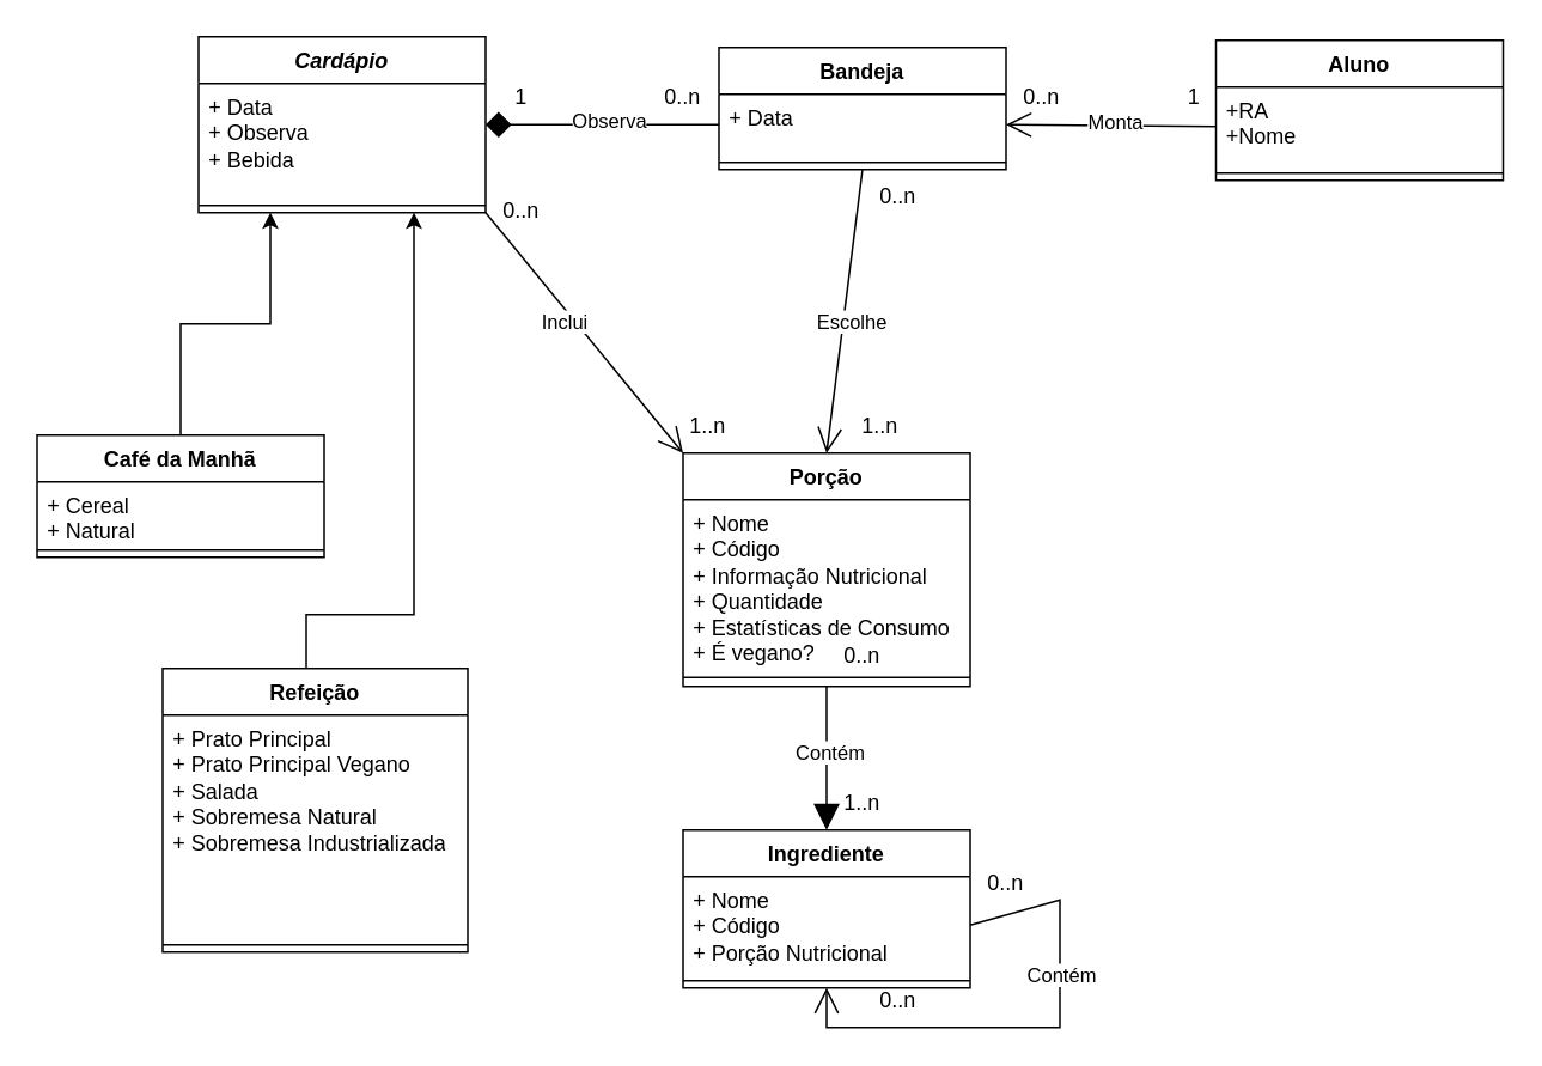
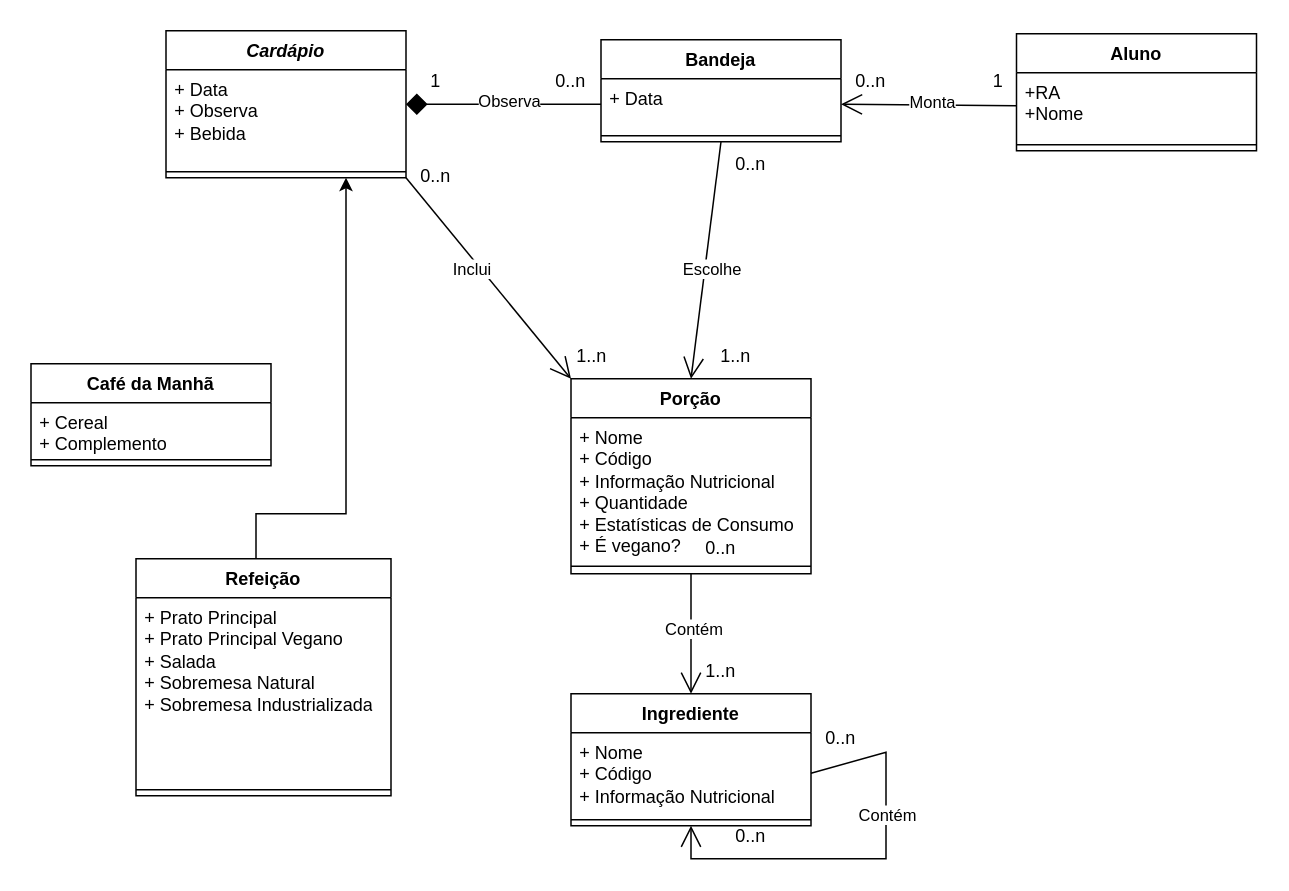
- <mxCell id="10" style="edgeStyle=orthogonalEdgeStyle;rounded=0;orthogonalLoop=1;jettySize=auto;html=1;entryX=0.25;entryY=1;entryDx=0;entryDy=0;" parent="1" source="11" target="24" edge="1"><mxGeometry relative="1" as="geometry"><mxPoint x="150" y="166" as="targetPoint" /></mxGeometry></mxCell>
- <mxCell id="12" value="&lt;div&gt;+ Cereal&lt;/div&gt;&lt;div&gt;+ Natural&lt;br&gt;&lt;/div&gt;" style="text;strokeColor=none;fillColor=none;align=left;verticalAlign=top;spacingLeft=4;spacingRight=4;overflow=hidden;rotatable=0;points=[[0,0.5],[1,0.5]];portConstraint=eastwest;whiteSpace=wrap;html=1;" parent="11" vertex="1"><mxGeometry y="26" width="160" height="34" as="geometry" /></mxCell>
+ <mxCell id="12" value="&lt;div&gt;+ Cereal&lt;/div&gt;&lt;div&gt;+ Complemento&lt;br&gt;&lt;/div&gt;" style="text;strokeColor=none;fillColor=none;align=left;verticalAlign=top;spacingLeft=4;spacingRight=4;overflow=hidden;rotatable=0;points=[[0,0.5],[1,0.5]];portConstraint=eastwest;whiteSpace=wrap;html=1;" parent="11" vertex="1"><mxGeometry y="26" width="160" height="34" as="geometry" /></mxCell>
- <mxCell id="8" value="" style="endArrow=block;endFill=1;endSize=12;html=1;rounded=0;entryX=0.5;entryY=0;entryDx=0;entryDy=0;exitX=0.5;exitY=1;exitDx=0;exitDy=0;" parent="1" source="27" target="29" edge="1"><mxGeometry width="160" relative="1" as="geometry"><mxPoint x="500" y="362" as="sourcePoint" /><mxPoint x="460" y="463" as="targetPoint" /></mxGeometry></mxCell>
+ <mxCell id="8" value="" style="endArrow=open;endFill=1;endSize=12;html=1;rounded=0;entryX=0.5;entryY=0;entryDx=0;entryDy=0;exitX=0.5;exitY=1;exitDx=0;exitDy=0;" parent="1" source="27" target="29" edge="1"><mxGeometry width="160" relative="1" as="geometry"><mxPoint x="500" y="362" as="sourcePoint" /><mxPoint x="460" y="463" as="targetPoint" /></mxGeometry></mxCell>
- <mxCell id="30" value="&lt;div&gt;+ Nome&lt;/div&gt;&lt;div&gt;+ Código&lt;br&gt;&lt;/div&gt;&lt;div&gt;+ Porção Nutricional&lt;/div&gt;" style="text;strokeColor=none;fillColor=none;align=left;verticalAlign=top;spacingLeft=4;spacingRight=4;overflow=hidden;rotatable=0;points=[[0,0.5],[1,0.5]];portConstraint=eastwest;whiteSpace=wrap;html=1;" parent="29" vertex="1"><mxGeometry y="26" width="160" height="54" as="geometry" /></mxCell>
+ <mxCell id="30" value="&lt;div&gt;+ Nome&lt;/div&gt;&lt;div&gt;+ Código&lt;br&gt;&lt;/div&gt;&lt;div&gt;+ Informação Nutricional&lt;/div&gt;" style="text;strokeColor=none;fillColor=none;align=left;verticalAlign=top;spacingLeft=4;spacingRight=4;overflow=hidden;rotatable=0;points=[[0,0.5],[1,0.5]];portConstraint=eastwest;whiteSpace=wrap;html=1;" parent="29" vertex="1"><mxGeometry y="26" width="160" height="54" as="geometry" /></mxCell>
